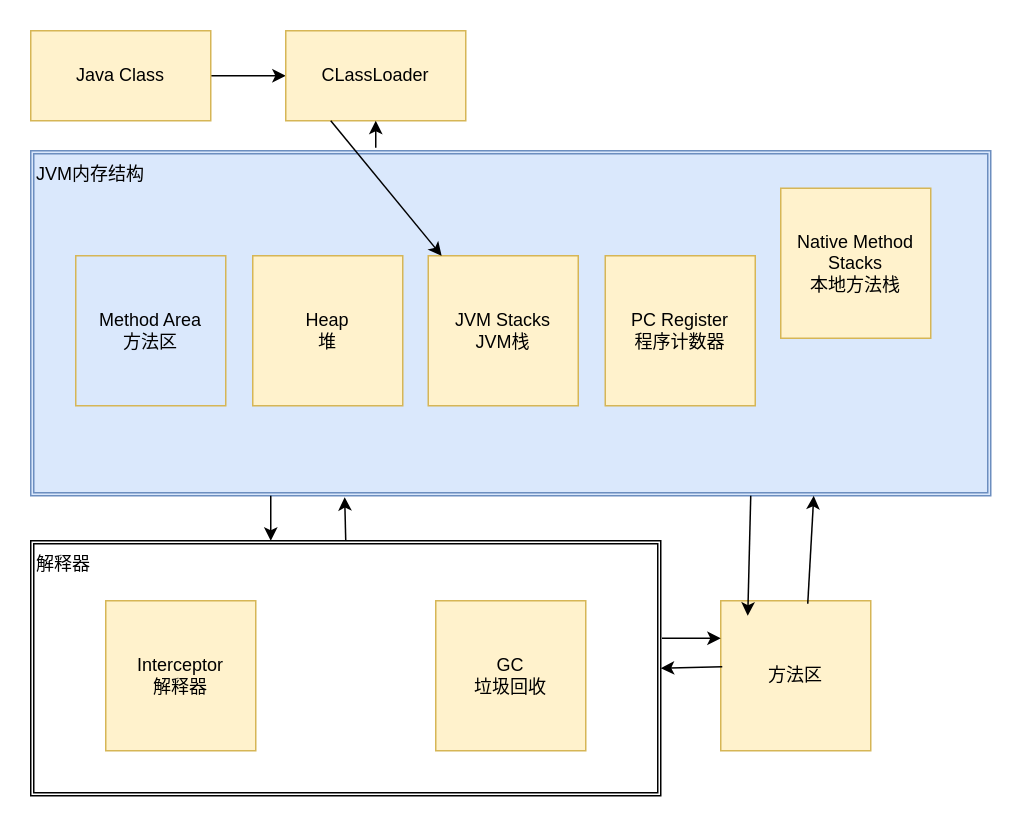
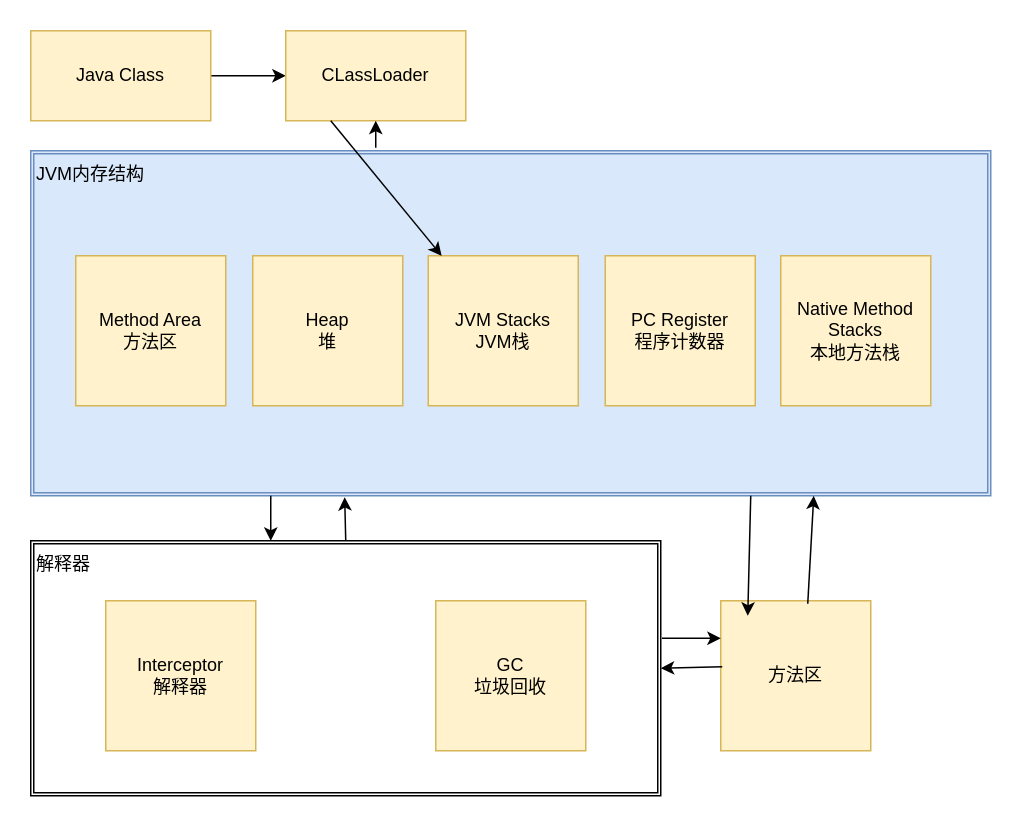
- <mxCell id="7" value="Native Method Stacks&lt;br&gt;本地方法栈" style="whiteSpace=wrap;html=1;aspect=fixed;align=center;verticalAlign=middle;fillColor=#fff2cc;strokeColor=#d6b656;" vertex="1" parent="1"><mxGeometry x="520" y="125" width="100" height="100" as="geometry" /></mxCell>
+ <mxCell id="7" value="Native Method Stacks&lt;br&gt;本地方法栈" style="whiteSpace=wrap;html=1;aspect=fixed;align=center;verticalAlign=middle;fillColor=#fff2cc;strokeColor=#d6b656;" vertex="1" parent="1"><mxGeometry x="520" y="170" width="100" height="100" as="geometry" /></mxCell>
- <mxCell id="3" value="Method Area&lt;br&gt;方法区" style="whiteSpace=wrap;html=1;aspect=fixed;align=center;verticalAlign=middle;fillColor=#dae8fc;strokeColor=#d6b656;direction=south;" parent="1" vertex="1"><mxGeometry x="50" y="170" width="100" height="100" as="geometry" /></mxCell>
+ <mxCell id="3" value="Method Area&lt;br&gt;方法区" style="whiteSpace=wrap;html=1;aspect=fixed;align=center;verticalAlign=middle;fillColor=#fff2cc;strokeColor=#d6b656;direction=south;" parent="1" vertex="1"><mxGeometry x="50" y="170" width="100" height="100" as="geometry" /></mxCell>
